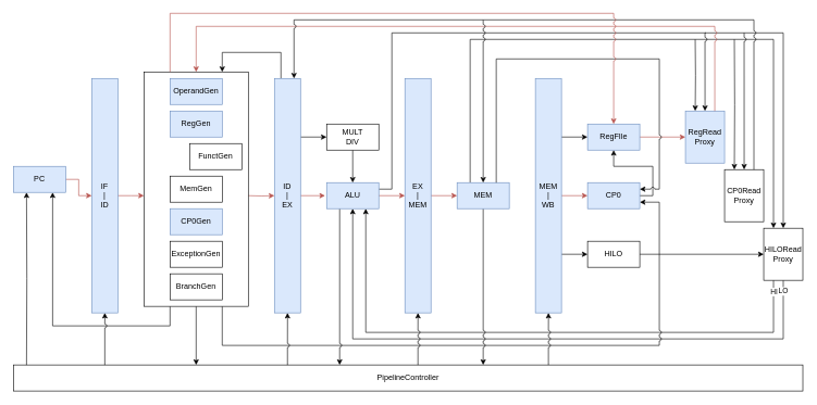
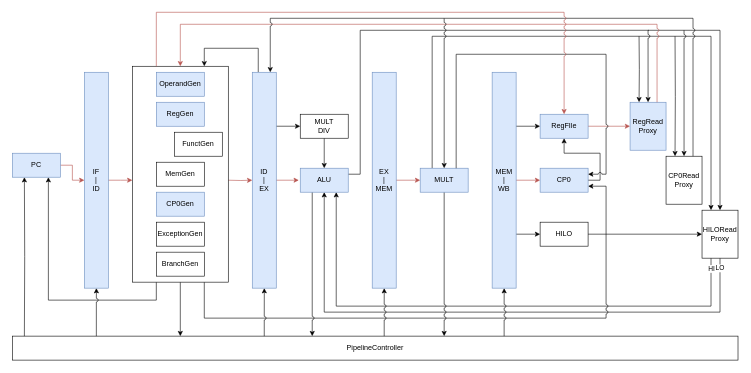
- <mxCell id="38" style="edgeStyle=orthogonalEdgeStyle;rounded=0;orthogonalLoop=1;jettySize=auto;html=1;exitX=1;exitY=0.5;exitDx=0;exitDy=0;entryX=0;entryY=0.5;entryDx=0;entryDy=0;fillColor=#f8cecc;strokeColor=#b85450;" edge="1" parent="1" source="40" target="28"><mxGeometry relative="1" as="geometry" /></mxCell>
- <mxCell id="42" value="MEM" style="rounded=0;whiteSpace=wrap;html=1;fillColor=#dae8fc;strokeColor=#6c8ebf;" vertex="1" parent="1"><mxGeometry x="700" y="280" width="80" height="40" as="geometry" /></mxCell>
+ <mxCell id="42" value="MULT" style="rounded=0;whiteSpace=wrap;html=1;fillColor=#dae8fc;strokeColor=#6c8ebf;" vertex="1" parent="1"><mxGeometry x="700" y="280" width="80" height="40" as="geometry" /></mxCell>
